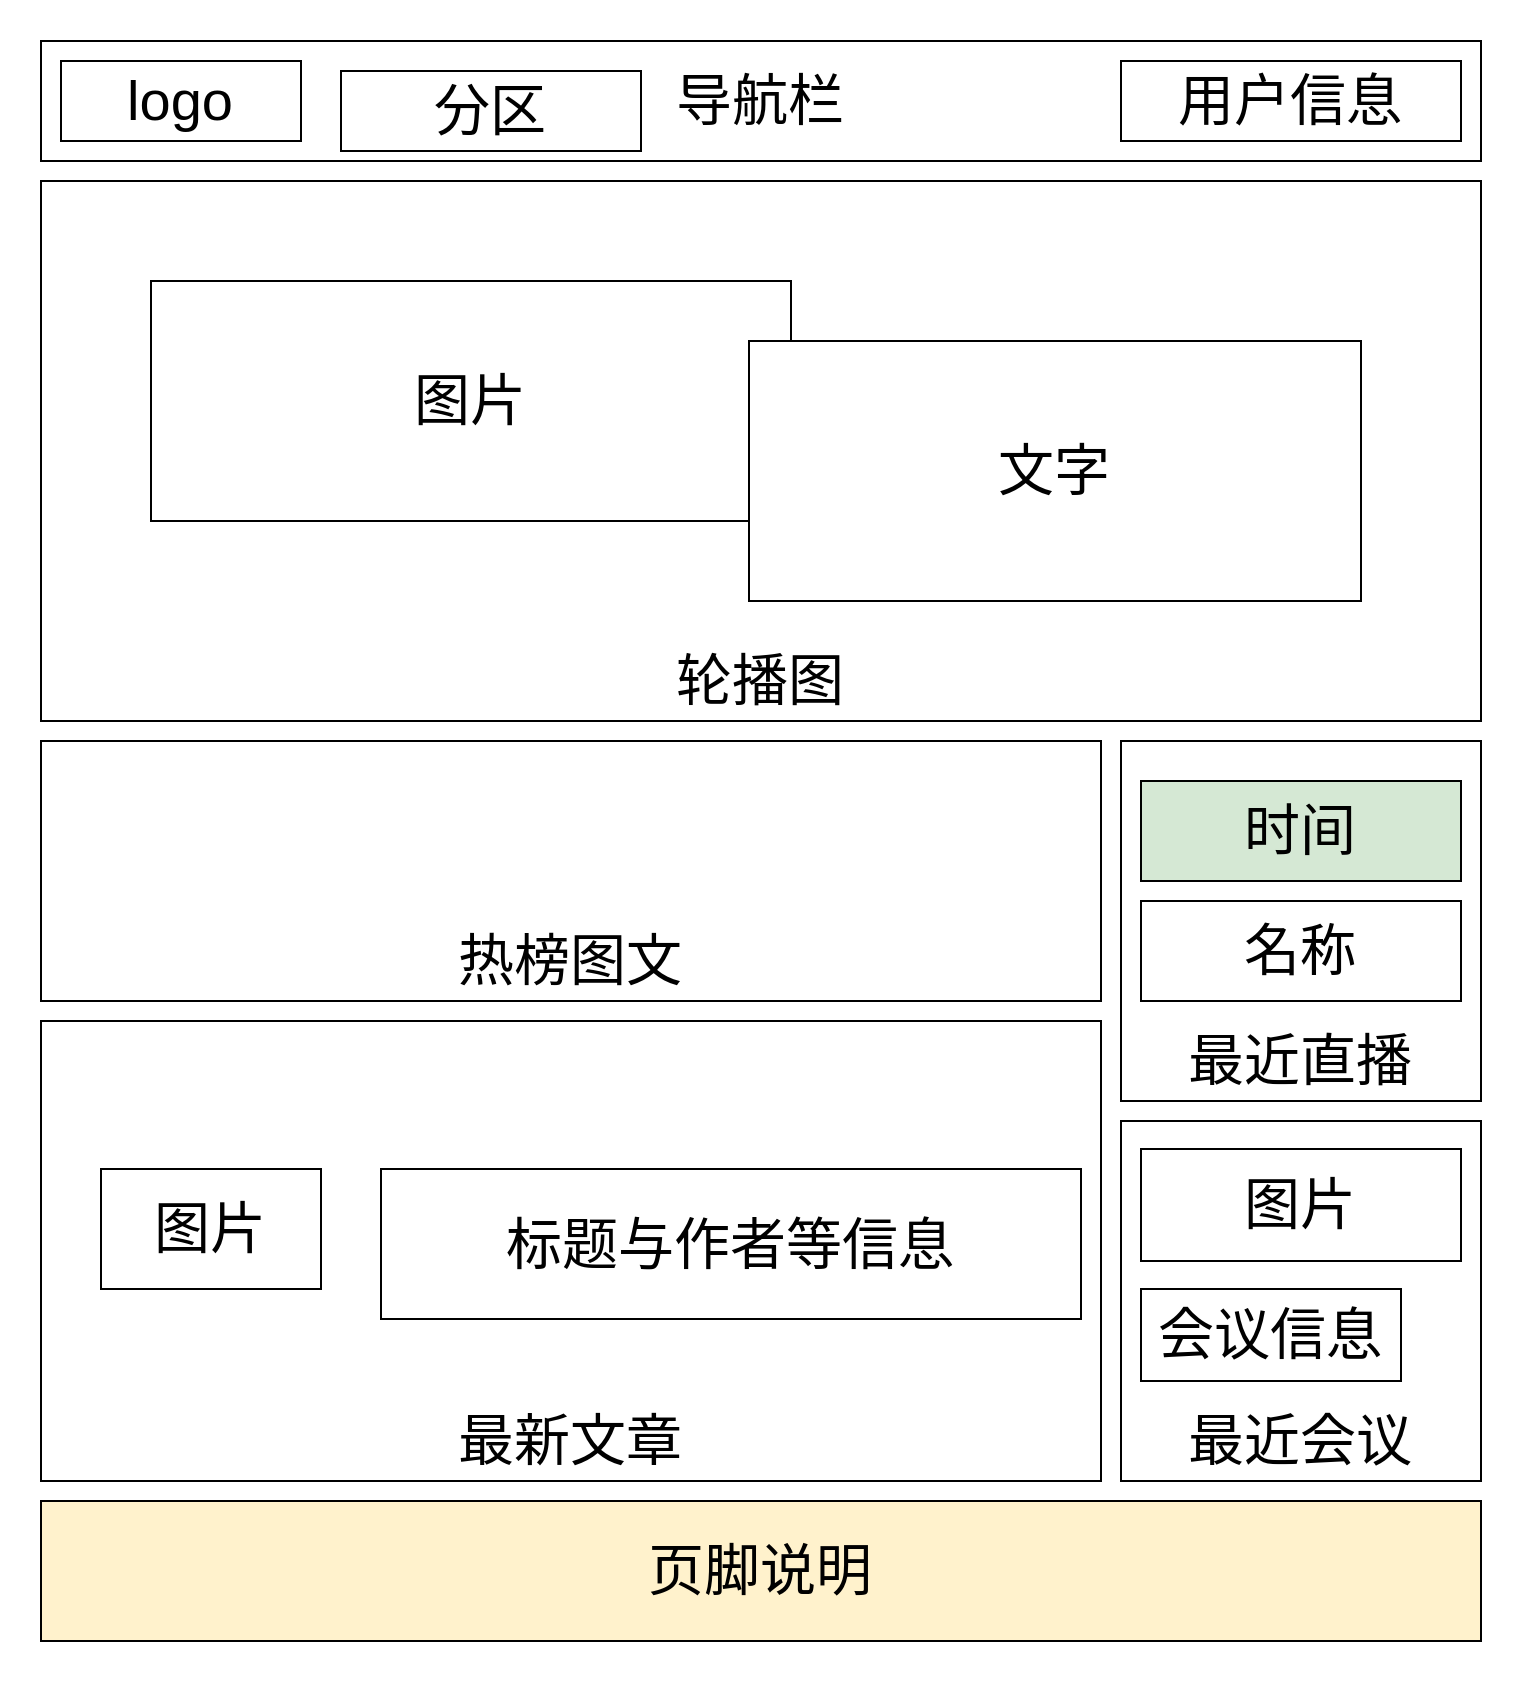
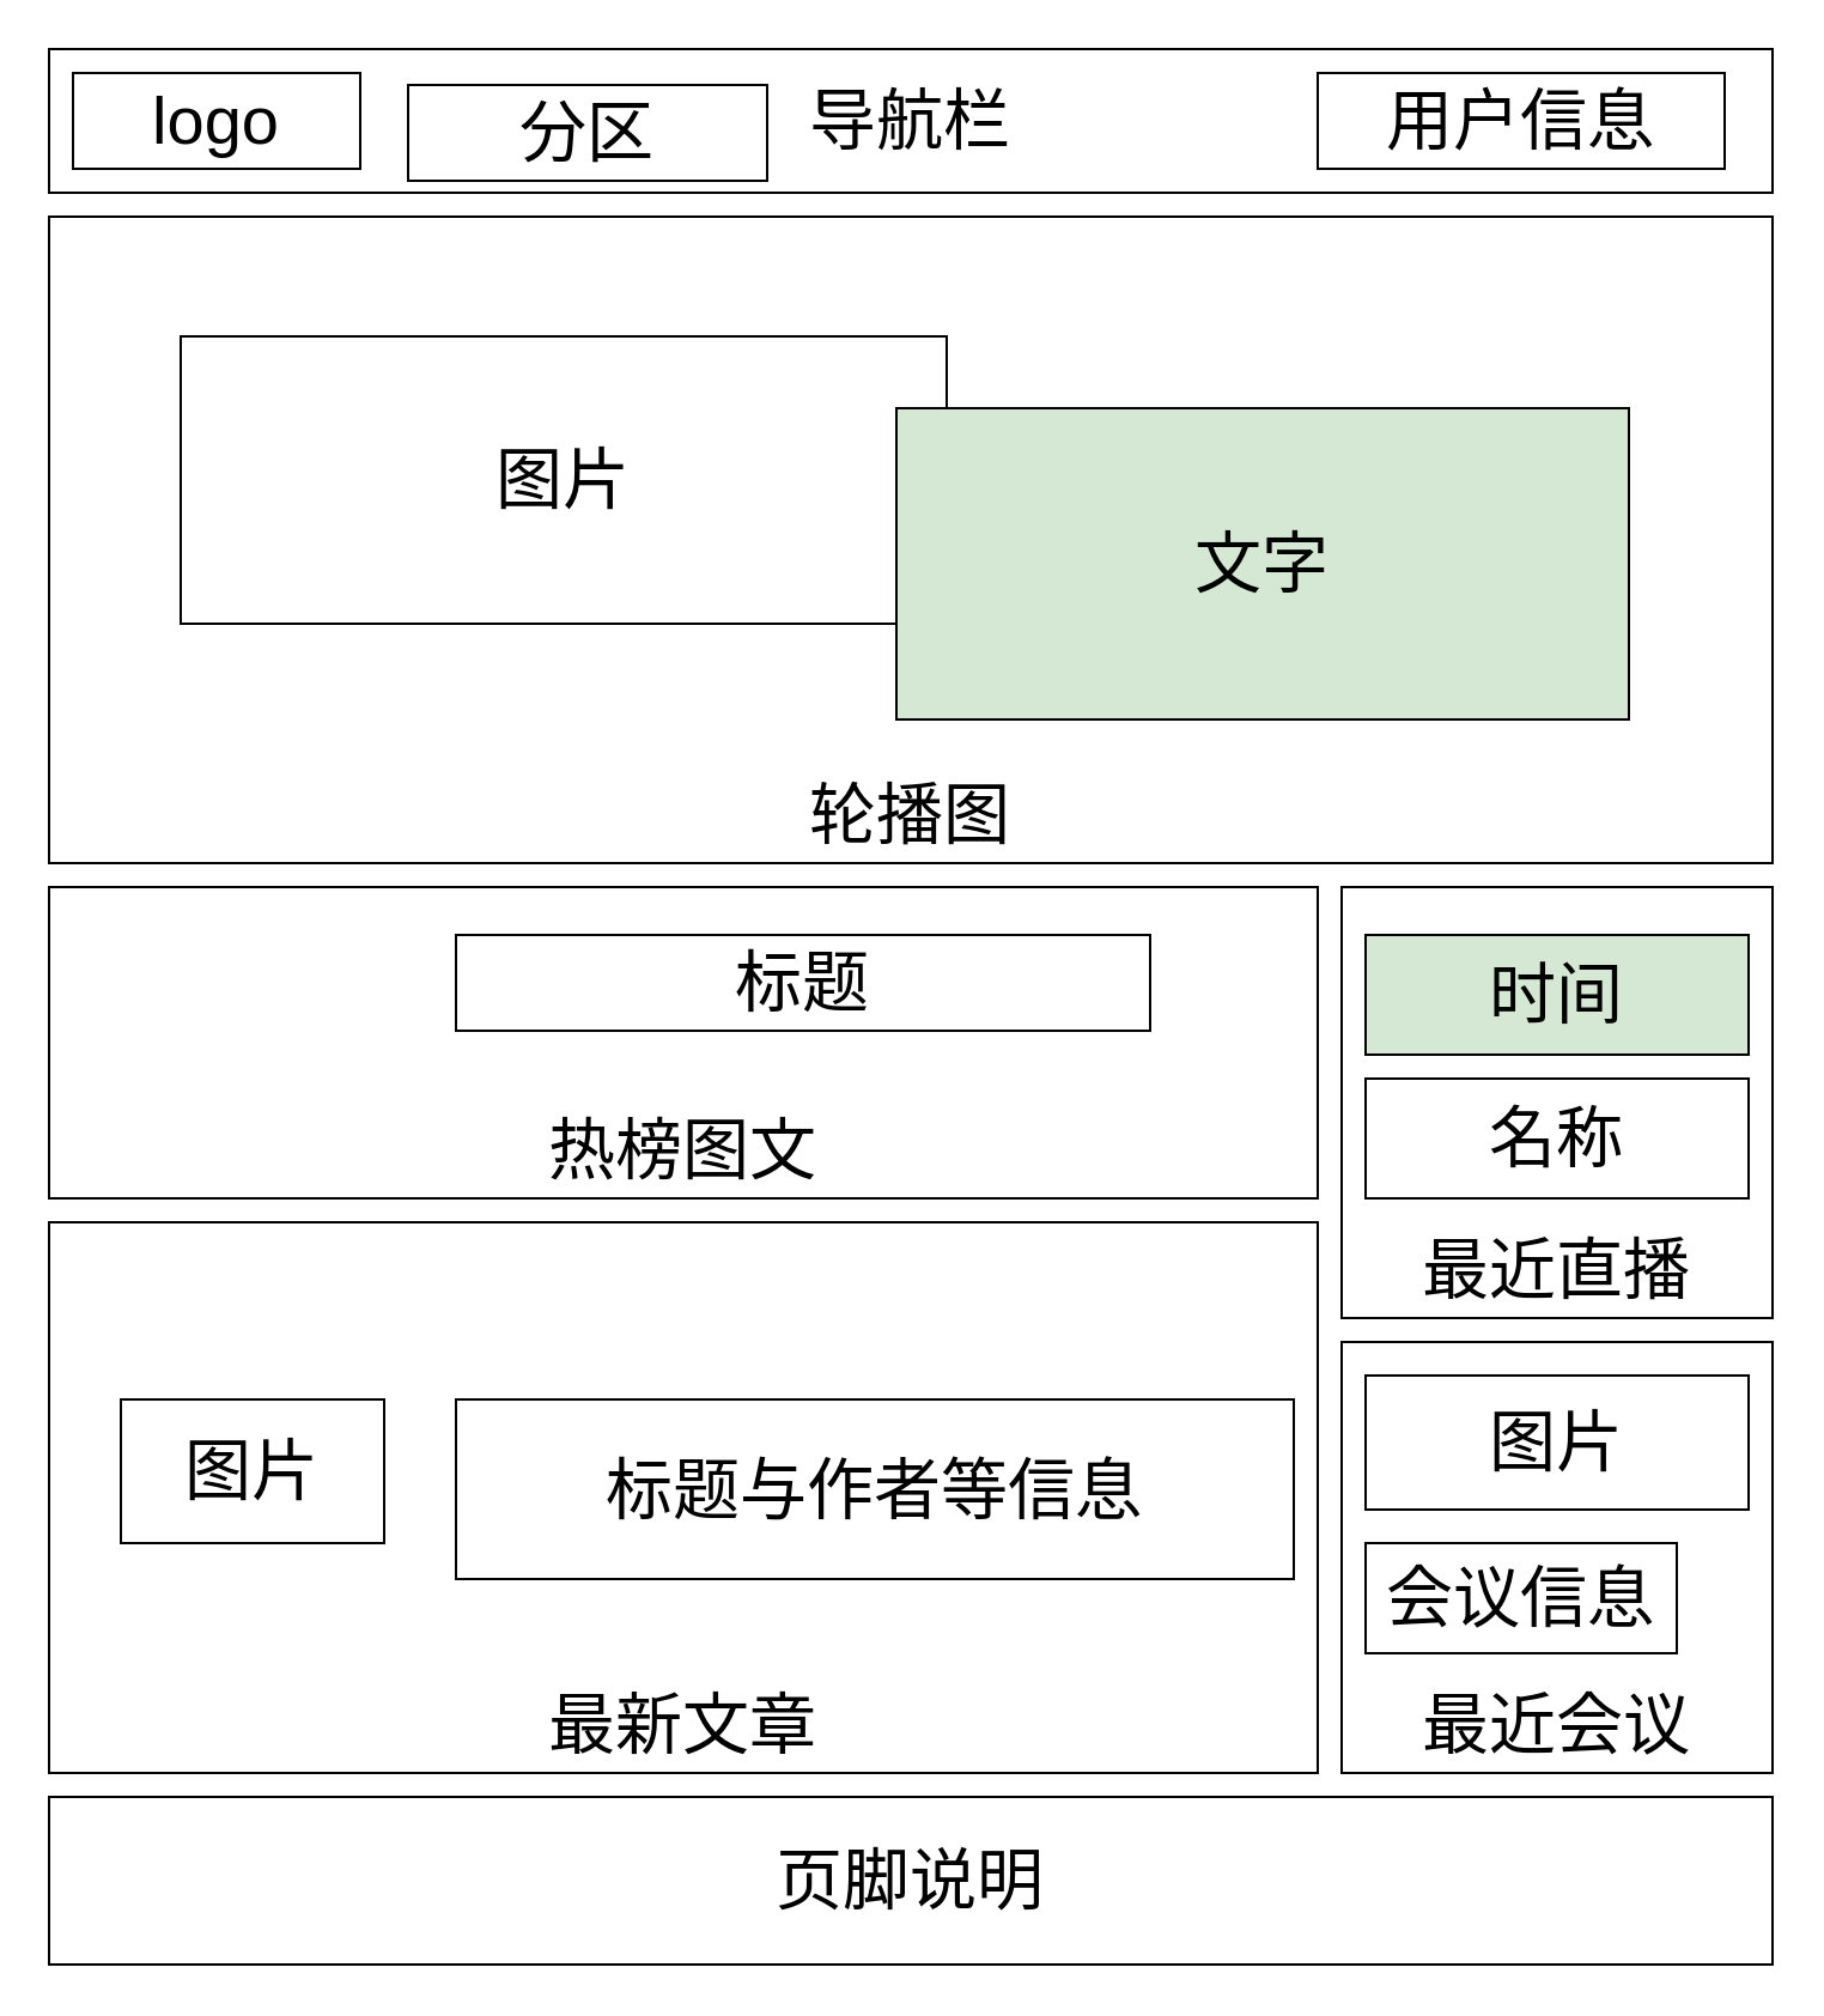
- <mxCell id="5" value="用户信息" style="rounded=0;whiteSpace=wrap;html=1;hachureGap=4;fontSize=28;" parent="1" vertex="1"><mxGeometry x="560" y="30" width="170" height="40" as="geometry" /></mxCell>
+ <mxCell id="5" value="用户信息" style="rounded=0;whiteSpace=wrap;html=1;hachureGap=4;fontSize=28;" parent="1" vertex="1"><mxGeometry x="550" y="30" width="170" height="40" as="geometry" /></mxCell>
- <mxCell id="13" value="文字" style="rounded=0;whiteSpace=wrap;html=1;hachureGap=4;fontSize=28;" parent="1" vertex="1"><mxGeometry x="374" y="170" width="306" height="130" as="geometry" /></mxCell>
+ <mxCell id="13" value="文字" style="rounded=0;whiteSpace=wrap;html=1;hachureGap=4;fontSize=28;fillColor=#d5e8d4;" parent="1" vertex="1"><mxGeometry x="374" y="170" width="306" height="130" as="geometry" /></mxCell>
+ <mxCell id="14" value="标题" style="rounded=0;whiteSpace=wrap;html=1;hachureGap=4;fontSize=28;" parent="1" vertex="1"><mxGeometry x="190" y="390" width="290" height="40" as="geometry" /></mxCell>
- <mxCell id="11" value="页脚说明" style="rounded=0;whiteSpace=wrap;html=1;hachureGap=4;fontSize=28;fillColor=#fff2cc;" parent="1" vertex="1"><mxGeometry x="20" y="750" width="720" height="70" as="geometry" /></mxCell>
+ <mxCell id="11" value="页脚说明" style="rounded=0;whiteSpace=wrap;html=1;hachureGap=4;fontSize=28;" parent="1" vertex="1"><mxGeometry x="20" y="750" width="720" height="70" as="geometry" /></mxCell>
